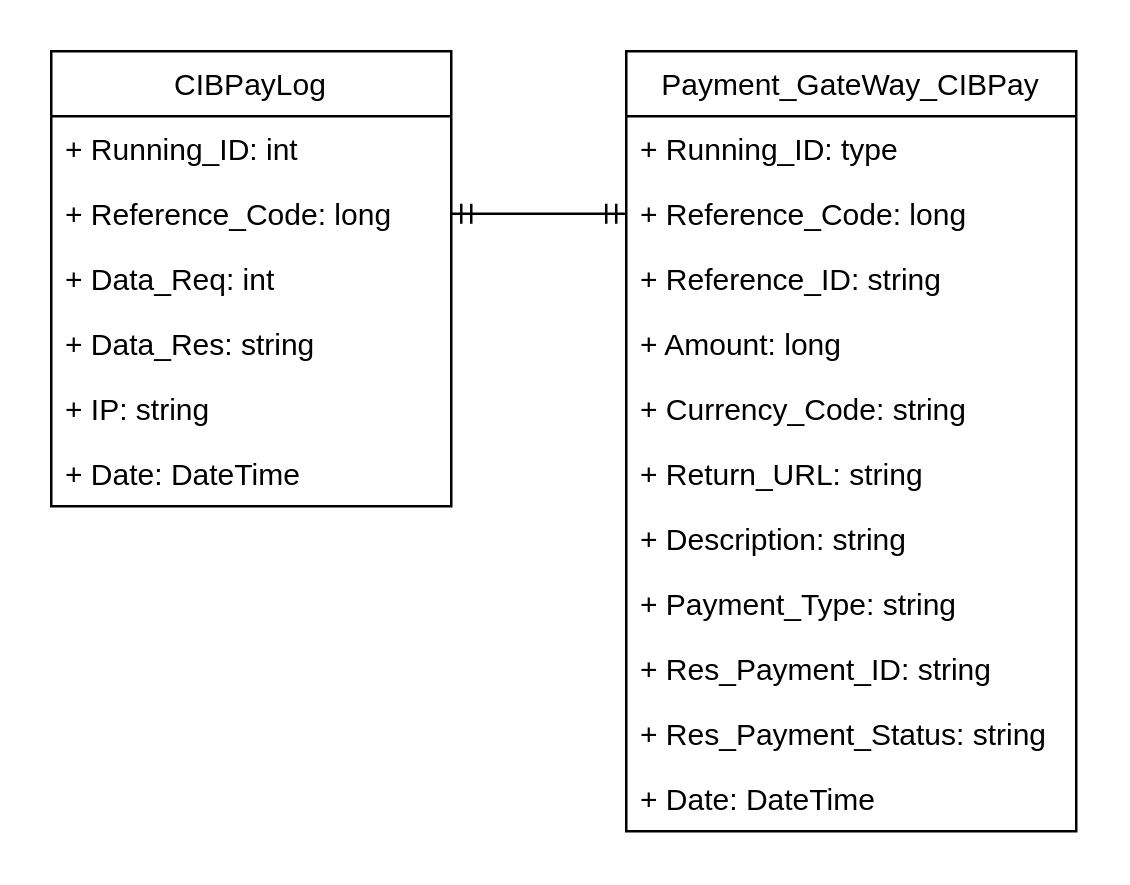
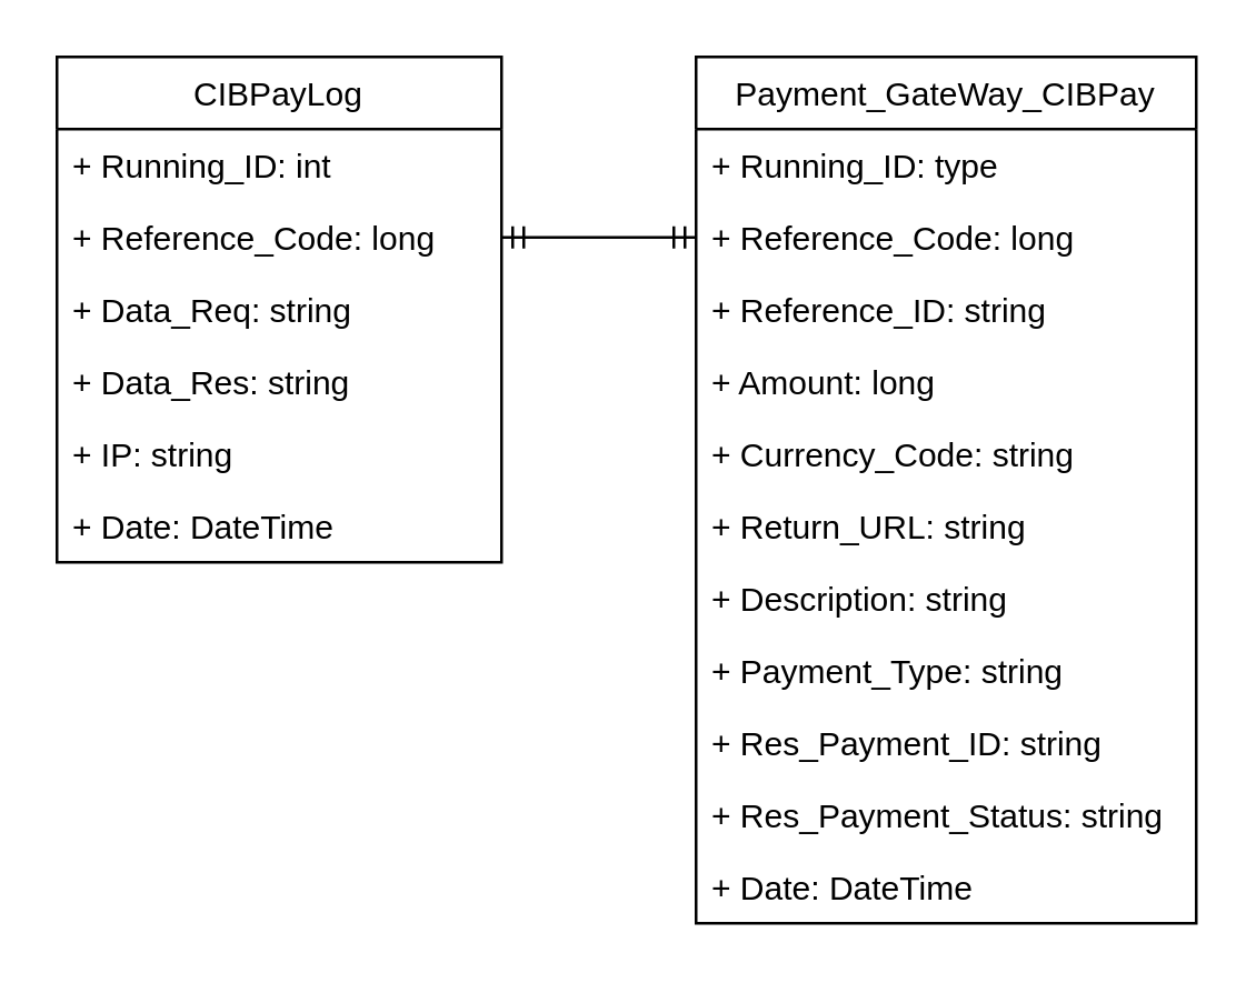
- <mxCell id="5" value="+ Data_Req: int    " style="text;strokeColor=none;fillColor=none;align=left;verticalAlign=top;spacingLeft=4;spacingRight=4;overflow=hidden;rotatable=0;points=[[0,0.5],[1,0.5]];portConstraint=eastwest;comic=0;" vertex="1" parent="2"><mxGeometry y="78" width="160" height="26" as="geometry" /></mxCell>
+ <mxCell id="5" value="+ Data_Req: string    " style="text;strokeColor=none;fillColor=none;align=left;verticalAlign=top;spacingLeft=4;spacingRight=4;overflow=hidden;rotatable=0;points=[[0,0.5],[1,0.5]];portConstraint=eastwest;comic=0;" vertex="1" parent="2"><mxGeometry y="78" width="160" height="26" as="geometry" /></mxCell>
